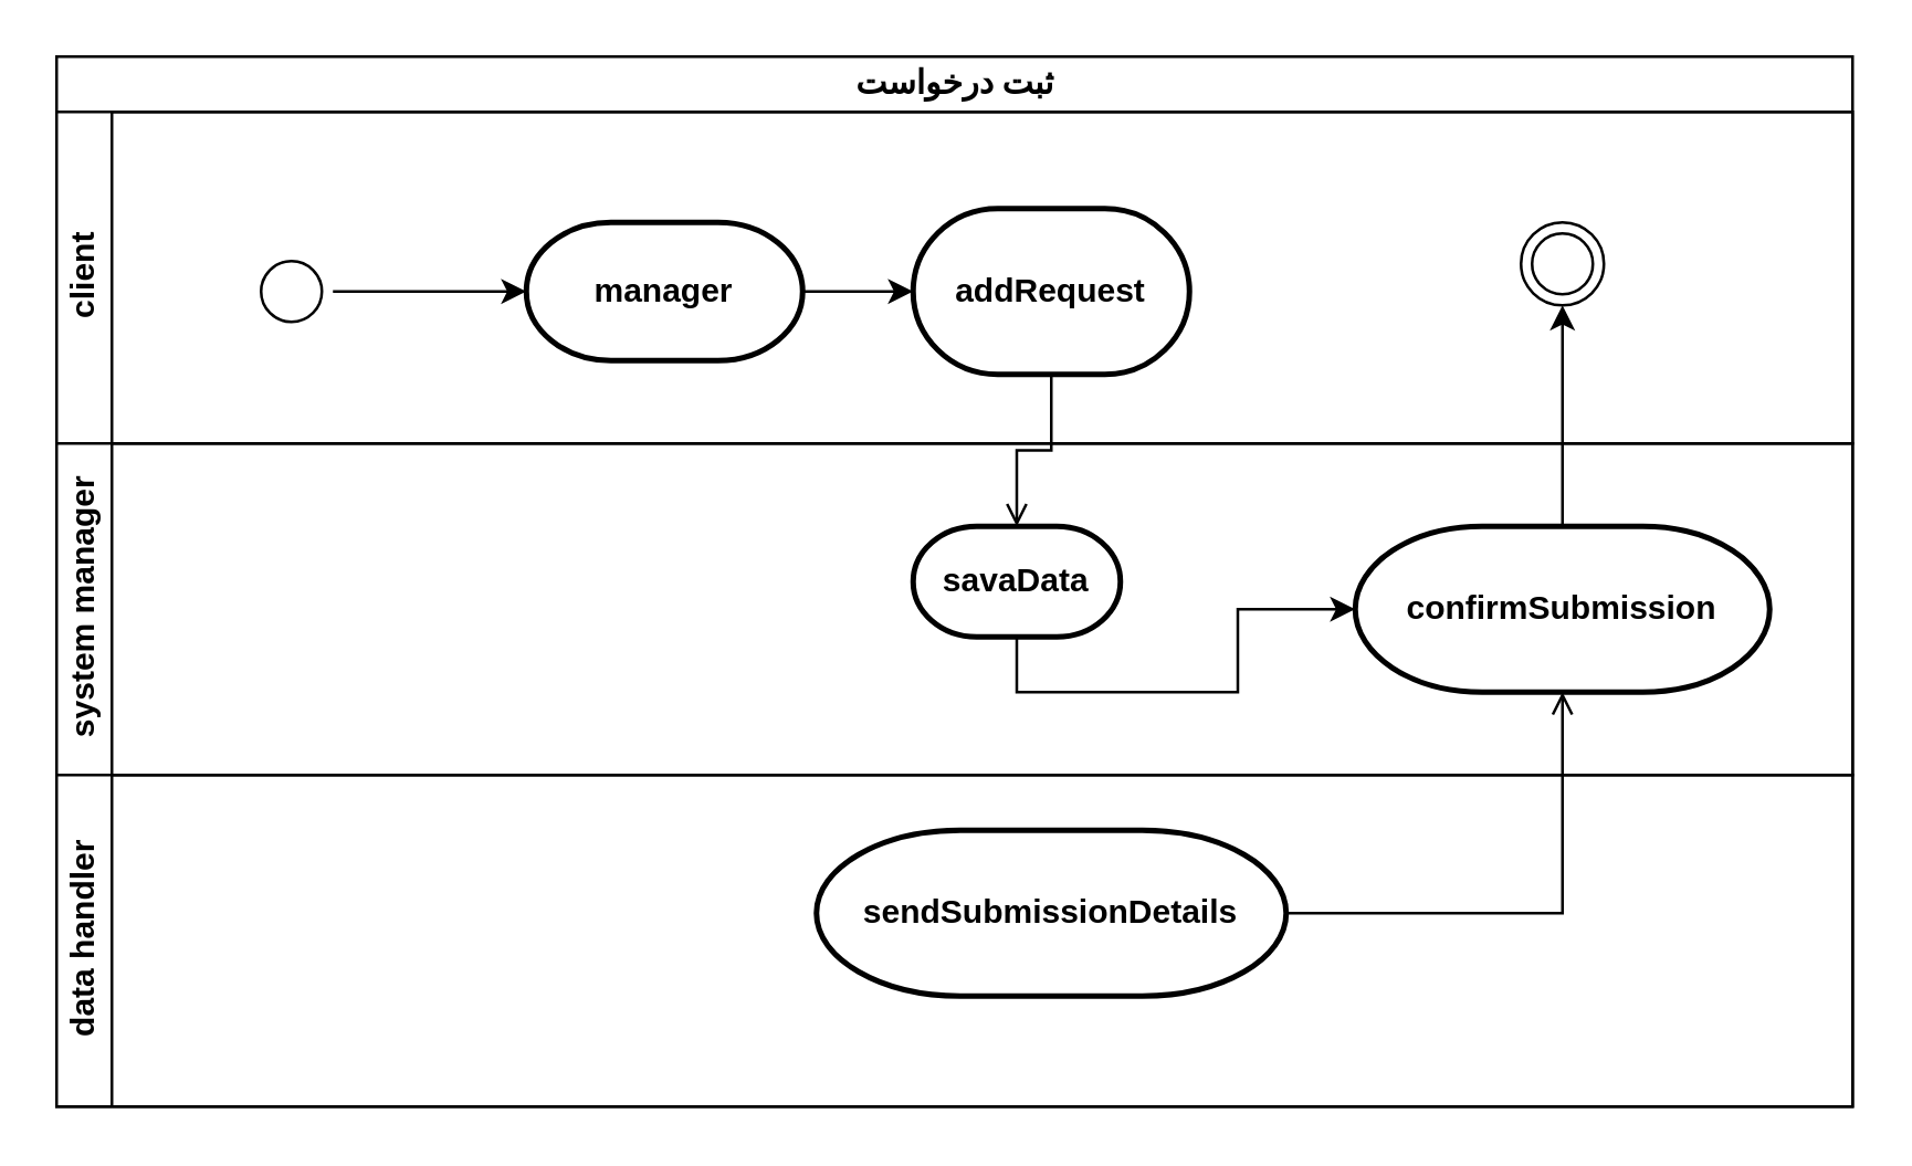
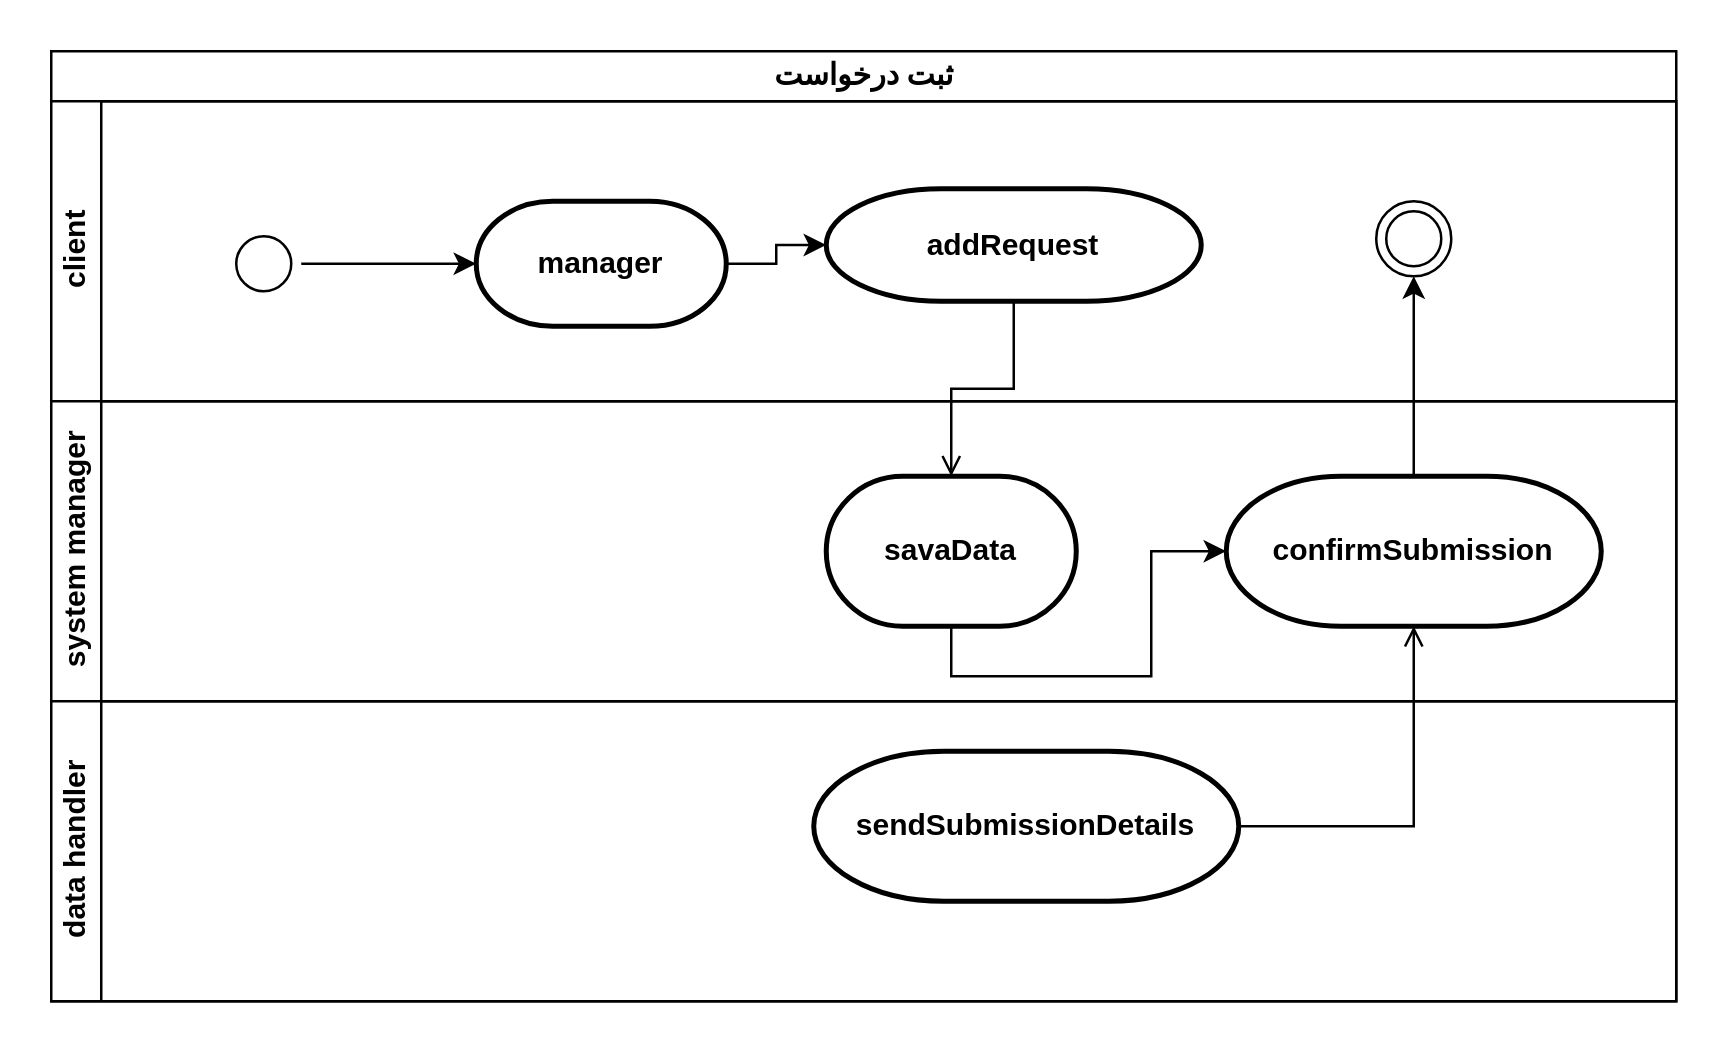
- <mxCell id="4" value="addRequest" style="strokeWidth=2;html=1;shape=mxgraph.flowchart.terminator;whiteSpace=wrap;align=center;verticalAlign=middle;fontFamily=Helvetica;fontSize=12;fontStyle=1;labelBackgroundColor=none;" parent="3" vertex="1"><mxGeometry x="310" y="35" width="100" height="60" as="geometry" /></mxCell>
+ <mxCell id="4" value="addRequest" style="strokeWidth=2;html=1;shape=mxgraph.flowchart.terminator;whiteSpace=wrap;align=center;verticalAlign=middle;fontFamily=Helvetica;fontSize=12;fontStyle=1;labelBackgroundColor=none;" parent="3" vertex="1"><mxGeometry x="310" y="35" width="150" height="45" as="geometry" /></mxCell>
- <mxCell id="11" value="savaData" style="strokeWidth=2;html=1;shape=mxgraph.flowchart.terminator;whiteSpace=wrap;align=center;verticalAlign=middle;fontFamily=Helvetica;fontSize=12;fontStyle=1;labelBackgroundColor=none;" parent="10" vertex="1"><mxGeometry x="310" y="30" width="75" height="40" as="geometry" /></mxCell>
+ <mxCell id="11" value="savaData" style="strokeWidth=2;html=1;shape=mxgraph.flowchart.terminator;whiteSpace=wrap;align=center;verticalAlign=middle;fontFamily=Helvetica;fontSize=12;fontStyle=1;labelBackgroundColor=none;" parent="10" vertex="1"><mxGeometry x="310" y="30" width="100" height="60" as="geometry" /></mxCell>
- <mxCell id="14" value="sendSubmissionDetails" style="strokeWidth=2;html=1;shape=mxgraph.flowchart.terminator;whiteSpace=wrap;align=center;verticalAlign=middle;fontFamily=Helvetica;fontSize=12;fontStyle=1;labelBackgroundColor=none;" parent="13" vertex="1"><mxGeometry x="275" y="20" width="170" height="60" as="geometry" /></mxCell>
+ <mxCell id="14" value="sendSubmissionDetails" style="strokeWidth=2;html=1;shape=mxgraph.flowchart.terminator;whiteSpace=wrap;align=center;verticalAlign=middle;fontFamily=Helvetica;fontSize=12;fontStyle=1;labelBackgroundColor=none;" parent="13" vertex="1"><mxGeometry x="305" y="20" width="170" height="60" as="geometry" /></mxCell>
